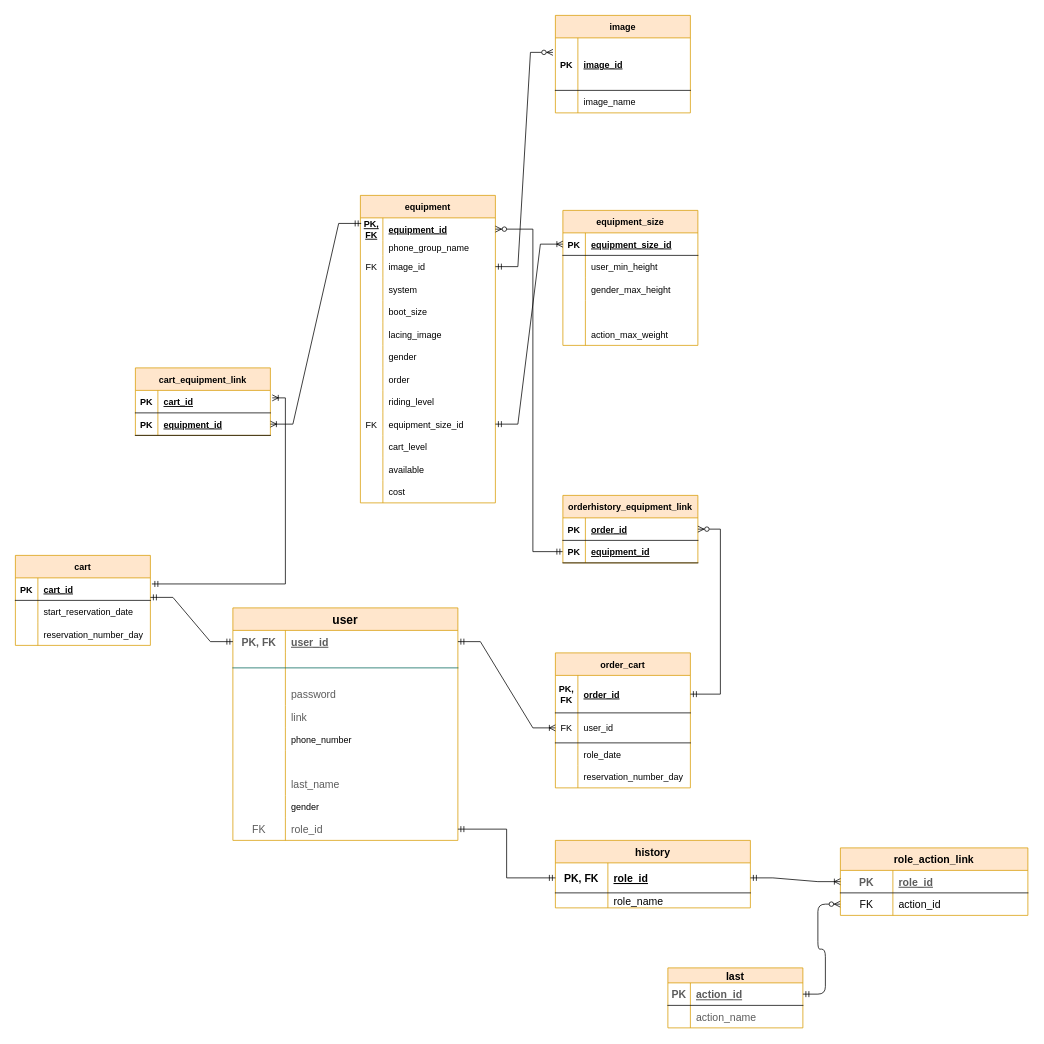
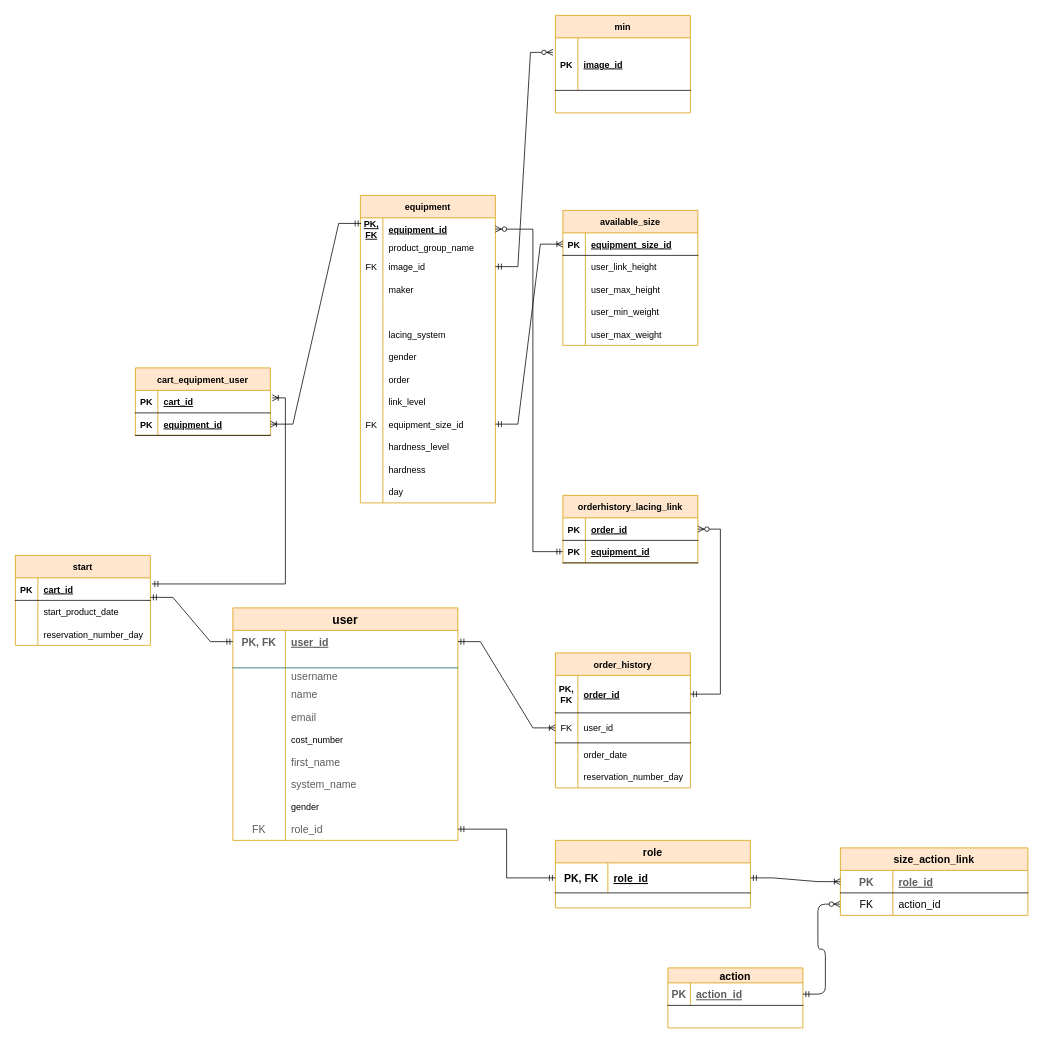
- <mxCell id="2" value="image" style="shape=table;startSize=30;container=1;collapsible=1;childLayout=tableLayout;fixedRows=1;rowLines=0;fontStyle=1;align=center;resizeLast=1;fillColor=#ffe6cc;strokeColor=#d79b00;" parent="1" vertex="1"><mxGeometry x="740" y="20" width="180" height="130" as="geometry" /></mxCell>
+ <mxCell id="2" value="min" style="shape=table;startSize=30;container=1;collapsible=1;childLayout=tableLayout;fixedRows=1;rowLines=0;fontStyle=1;align=center;resizeLast=1;fillColor=#ffe6cc;strokeColor=#d79b00;" parent="1" vertex="1"><mxGeometry x="740" y="20" width="180" height="130" as="geometry" /></mxCell>
- <mxCell id="8" value="image_name" style="shape=partialRectangle;connectable=0;fillColor=none;top=0;left=0;bottom=0;right=0;align=left;spacingLeft=6;overflow=hidden;" parent="6" vertex="1"><mxGeometry x="30" width="150" height="30" as="geometry"><mxRectangle width="150" height="30" as="alternateBounds" /></mxGeometry></mxCell>
- <mxCell id="49" value="equipment_size" style="shape=table;startSize=30;container=1;collapsible=1;childLayout=tableLayout;fixedRows=1;rowLines=0;fontStyle=1;align=center;resizeLast=1;fillColor=#ffe6cc;strokeColor=#d79b00;" parent="1" vertex="1"><mxGeometry x="750" y="280" width="180" height="180" as="geometry" /></mxCell>
+ <mxCell id="49" value="available_size" style="shape=table;startSize=30;container=1;collapsible=1;childLayout=tableLayout;fixedRows=1;rowLines=0;fontStyle=1;align=center;resizeLast=1;fillColor=#ffe6cc;strokeColor=#d79b00;" parent="1" vertex="1"><mxGeometry x="750" y="280" width="180" height="180" as="geometry" /></mxCell>
- <mxCell id="15" value="phone_group_name" style="shape=partialRectangle;connectable=0;fillColor=none;top=0;left=0;bottom=0;right=0;align=left;spacingLeft=6;overflow=hidden;" parent="13" vertex="1"><mxGeometry x="30" width="150" height="20" as="geometry"><mxRectangle width="150" height="20" as="alternateBounds" /></mxGeometry></mxCell>
+ <mxCell id="15" value="product_group_name" style="shape=partialRectangle;connectable=0;fillColor=none;top=0;left=0;bottom=0;right=0;align=left;spacingLeft=6;overflow=hidden;" parent="13" vertex="1"><mxGeometry x="30" width="150" height="20" as="geometry"><mxRectangle width="150" height="20" as="alternateBounds" /></mxGeometry></mxCell>
- <mxCell id="55" value="user_min_height" style="shape=partialRectangle;connectable=0;fillColor=none;top=0;left=0;bottom=0;right=0;align=left;spacingLeft=6;overflow=hidden;" parent="53" vertex="1"><mxGeometry x="30" width="150" height="30" as="geometry"><mxRectangle width="150" height="30" as="alternateBounds" /></mxGeometry></mxCell>
+ <mxCell id="55" value="user_link_height" style="shape=partialRectangle;connectable=0;fillColor=none;top=0;left=0;bottom=0;right=0;align=left;spacingLeft=6;overflow=hidden;" parent="53" vertex="1"><mxGeometry x="30" width="150" height="30" as="geometry"><mxRectangle width="150" height="30" as="alternateBounds" /></mxGeometry></mxCell>
- <mxCell id="21" value="system" style="shape=partialRectangle;connectable=0;fillColor=none;top=0;left=0;bottom=0;right=0;align=left;spacingLeft=6;overflow=hidden;" parent="19" vertex="1"><mxGeometry x="30" width="150" height="30" as="geometry"><mxRectangle width="150" height="30" as="alternateBounds" /></mxGeometry></mxCell>
+ <mxCell id="21" value="maker" style="shape=partialRectangle;connectable=0;fillColor=none;top=0;left=0;bottom=0;right=0;align=left;spacingLeft=6;overflow=hidden;" parent="19" vertex="1"><mxGeometry x="30" width="150" height="30" as="geometry"><mxRectangle width="150" height="30" as="alternateBounds" /></mxGeometry></mxCell>
- <mxCell id="58" value="gender_max_height" style="shape=partialRectangle;connectable=0;fillColor=none;top=0;left=0;bottom=0;right=0;align=left;spacingLeft=6;overflow=hidden;" parent="56" vertex="1"><mxGeometry x="30" width="150" height="30" as="geometry"><mxRectangle width="150" height="30" as="alternateBounds" /></mxGeometry></mxCell>
+ <mxCell id="58" value="user_max_height" style="shape=partialRectangle;connectable=0;fillColor=none;top=0;left=0;bottom=0;right=0;align=left;spacingLeft=6;overflow=hidden;" parent="56" vertex="1"><mxGeometry x="30" width="150" height="30" as="geometry"><mxRectangle width="150" height="30" as="alternateBounds" /></mxGeometry></mxCell>
- <mxCell id="24" value="boot_size" style="shape=partialRectangle;connectable=0;fillColor=none;top=0;left=0;bottom=0;right=0;align=left;spacingLeft=6;overflow=hidden;" parent="22" vertex="1"><mxGeometry x="30" width="150" height="30" as="geometry"><mxRectangle width="150" height="30" as="alternateBounds" /></mxGeometry></mxCell>
+ <mxCell id="61" value="user_min_weight" style="shape=partialRectangle;connectable=0;fillColor=none;top=0;left=0;bottom=0;right=0;align=left;spacingLeft=6;overflow=hidden;" parent="59" vertex="1"><mxGeometry x="30" width="150" height="30" as="geometry"><mxRectangle width="150" height="30" as="alternateBounds" /></mxGeometry></mxCell>
- <mxCell id="27" value="lacing_image" style="shape=partialRectangle;connectable=0;fillColor=none;top=0;left=0;bottom=0;right=0;align=left;spacingLeft=6;overflow=hidden;" parent="25" vertex="1"><mxGeometry x="30" width="150" height="30" as="geometry"><mxRectangle width="150" height="30" as="alternateBounds" /></mxGeometry></mxCell>
+ <mxCell id="27" value="lacing_system" style="shape=partialRectangle;connectable=0;fillColor=none;top=0;left=0;bottom=0;right=0;align=left;spacingLeft=6;overflow=hidden;" parent="25" vertex="1"><mxGeometry x="30" width="150" height="30" as="geometry"><mxRectangle width="150" height="30" as="alternateBounds" /></mxGeometry></mxCell>
- <mxCell id="64" value="action_max_weight" style="shape=partialRectangle;connectable=0;fillColor=none;top=0;left=0;bottom=0;right=0;align=left;spacingLeft=6;overflow=hidden;" parent="62" vertex="1"><mxGeometry x="30" width="150" height="30" as="geometry"><mxRectangle width="150" height="30" as="alternateBounds" /></mxGeometry></mxCell>
+ <mxCell id="64" value="user_max_weight" style="shape=partialRectangle;connectable=0;fillColor=none;top=0;left=0;bottom=0;right=0;align=left;spacingLeft=6;overflow=hidden;" parent="62" vertex="1"><mxGeometry x="30" width="150" height="30" as="geometry"><mxRectangle width="150" height="30" as="alternateBounds" /></mxGeometry></mxCell>
- <mxCell id="158" value="cart_equipment_link" style="shape=table;startSize=30;container=1;collapsible=1;childLayout=tableLayout;fixedRows=1;rowLines=0;fontStyle=1;align=center;resizeLast=1;fillColor=#ffe6cc;strokeColor=#d79b00;" parent="1" vertex="1"><mxGeometry x="180" y="490" width="180" height="90" as="geometry" /></mxCell>
+ <mxCell id="158" value="cart_equipment_user" style="shape=table;startSize=30;container=1;collapsible=1;childLayout=tableLayout;fixedRows=1;rowLines=0;fontStyle=1;align=center;resizeLast=1;fillColor=#ffe6cc;strokeColor=#d79b00;" parent="1" vertex="1"><mxGeometry x="180" y="490" width="180" height="90" as="geometry" /></mxCell>
- <mxCell id="36" value="riding_level" style="shape=partialRectangle;connectable=0;fillColor=none;top=0;left=0;bottom=0;right=0;align=left;spacingLeft=6;overflow=hidden;" parent="34" vertex="1"><mxGeometry x="30" width="150" height="30" as="geometry"><mxRectangle width="150" height="30" as="alternateBounds" /></mxGeometry></mxCell>
+ <mxCell id="36" value="link_level" style="shape=partialRectangle;connectable=0;fillColor=none;top=0;left=0;bottom=0;right=0;align=left;spacingLeft=6;overflow=hidden;" parent="34" vertex="1"><mxGeometry x="30" width="150" height="30" as="geometry"><mxRectangle width="150" height="30" as="alternateBounds" /></mxGeometry></mxCell>
- <mxCell id="42" value="cart_level" style="shape=partialRectangle;connectable=0;fillColor=none;top=0;left=0;bottom=0;right=0;align=left;spacingLeft=6;overflow=hidden;" parent="40" vertex="1"><mxGeometry x="30" width="150" height="30" as="geometry"><mxRectangle width="150" height="30" as="alternateBounds" /></mxGeometry></mxCell>
+ <mxCell id="42" value="hardness_level" style="shape=partialRectangle;connectable=0;fillColor=none;top=0;left=0;bottom=0;right=0;align=left;spacingLeft=6;overflow=hidden;" parent="40" vertex="1"><mxGeometry x="30" width="150" height="30" as="geometry"><mxRectangle width="150" height="30" as="alternateBounds" /></mxGeometry></mxCell>
- <mxCell id="45" value="available" style="shape=partialRectangle;connectable=0;fillColor=none;top=0;left=0;bottom=0;right=0;align=left;spacingLeft=6;overflow=hidden;" parent="43" vertex="1"><mxGeometry x="30" width="150" height="30" as="geometry"><mxRectangle width="150" height="30" as="alternateBounds" /></mxGeometry></mxCell>
+ <mxCell id="45" value="hardness" style="shape=partialRectangle;connectable=0;fillColor=none;top=0;left=0;bottom=0;right=0;align=left;spacingLeft=6;overflow=hidden;" parent="43" vertex="1"><mxGeometry x="30" width="150" height="30" as="geometry"><mxRectangle width="150" height="30" as="alternateBounds" /></mxGeometry></mxCell>
- <mxCell id="48" value="cost" style="shape=partialRectangle;connectable=0;fillColor=none;top=0;left=0;bottom=0;right=0;align=left;spacingLeft=6;overflow=hidden;" parent="46" vertex="1"><mxGeometry x="30" width="150" height="30" as="geometry"><mxRectangle width="150" height="30" as="alternateBounds" /></mxGeometry></mxCell>
+ <mxCell id="48" value="day" style="shape=partialRectangle;connectable=0;fillColor=none;top=0;left=0;bottom=0;right=0;align=left;spacingLeft=6;overflow=hidden;" parent="46" vertex="1"><mxGeometry x="30" width="150" height="30" as="geometry"><mxRectangle width="150" height="30" as="alternateBounds" /></mxGeometry></mxCell>
- <mxCell id="150" value="orderhistory_equipment_link" style="shape=table;startSize=30;container=1;collapsible=1;childLayout=tableLayout;fixedRows=1;rowLines=0;fontStyle=1;align=center;resizeLast=1;fillColor=#ffe6cc;strokeColor=#d79b00;" parent="1" vertex="1"><mxGeometry x="750" y="660" width="180" height="90" as="geometry" /></mxCell>
+ <mxCell id="150" value="orderhistory_lacing_link" style="shape=table;startSize=30;container=1;collapsible=1;childLayout=tableLayout;fixedRows=1;rowLines=0;fontStyle=1;align=center;resizeLast=1;fillColor=#ffe6cc;strokeColor=#d79b00;" parent="1" vertex="1"><mxGeometry x="750" y="660" width="180" height="90" as="geometry" /></mxCell>
- <mxCell id="123" value="cart" style="shape=table;startSize=30;container=1;collapsible=1;childLayout=tableLayout;fixedRows=1;rowLines=0;fontStyle=1;align=center;resizeLast=1;fillColor=#ffe6cc;strokeColor=#d79b00;" parent="1" vertex="1"><mxGeometry x="20" y="740" width="180" height="120.0" as="geometry" /></mxCell>
+ <mxCell id="123" value="start" style="shape=table;startSize=30;container=1;collapsible=1;childLayout=tableLayout;fixedRows=1;rowLines=0;fontStyle=1;align=center;resizeLast=1;fillColor=#ffe6cc;strokeColor=#d79b00;" parent="1" vertex="1"><mxGeometry x="20" y="740" width="180" height="120.0" as="geometry" /></mxCell>
- <mxCell id="129" value="start_reservation_date" style="shape=partialRectangle;connectable=0;fillColor=none;top=0;left=0;bottom=0;right=0;align=left;spacingLeft=6;overflow=hidden;" parent="127" vertex="1"><mxGeometry x="30" width="150" height="30" as="geometry"><mxRectangle width="150" height="30" as="alternateBounds" /></mxGeometry></mxCell>
+ <mxCell id="129" value="start_product_date" style="shape=partialRectangle;connectable=0;fillColor=none;top=0;left=0;bottom=0;right=0;align=left;spacingLeft=6;overflow=hidden;" parent="127" vertex="1"><mxGeometry x="30" width="150" height="30" as="geometry"><mxRectangle width="150" height="30" as="alternateBounds" /></mxGeometry></mxCell>
- <mxCell id="135" value="order_cart" style="shape=table;startSize=30;container=1;collapsible=1;childLayout=tableLayout;fixedRows=1;rowLines=0;fontStyle=1;align=center;resizeLast=1;fillColor=#ffe6cc;strokeColor=#d79b00;" parent="1" vertex="1"><mxGeometry x="740" y="870" width="180" height="180.0" as="geometry" /></mxCell>
+ <mxCell id="135" value="order_history" style="shape=table;startSize=30;container=1;collapsible=1;childLayout=tableLayout;fixedRows=1;rowLines=0;fontStyle=1;align=center;resizeLast=1;fillColor=#ffe6cc;strokeColor=#d79b00;" parent="1" vertex="1"><mxGeometry x="740" y="870" width="180" height="180.0" as="geometry" /></mxCell>
+ <mxCell id="76" value="username" style="shape=partialRectangle;connectable=0;fillColor=none;top=0;left=0;bottom=0;right=0;align=left;spacingLeft=6;overflow=hidden;rounded=0;sketch=0;fontColor=#5C5C5C;strokeColor=#006658;fontSize=14;" parent="74" vertex="1"><mxGeometry x="70" width="230" height="20" as="geometry"><mxRectangle width="230" height="20" as="alternateBounds" /></mxGeometry></mxCell>
- <mxCell id="79" value="password" style="shape=partialRectangle;connectable=0;fillColor=none;top=0;left=0;bottom=0;right=0;align=left;spacingLeft=6;overflow=hidden;rounded=0;sketch=0;fontColor=#5C5C5C;strokeColor=#006658;fontSize=14;" parent="77" vertex="1"><mxGeometry x="70" width="230" height="30" as="geometry"><mxRectangle width="230" height="30" as="alternateBounds" /></mxGeometry></mxCell>
+ <mxCell id="79" value="name" style="shape=partialRectangle;connectable=0;fillColor=none;top=0;left=0;bottom=0;right=0;align=left;spacingLeft=6;overflow=hidden;rounded=0;sketch=0;fontColor=#5C5C5C;strokeColor=#006658;fontSize=14;" parent="77" vertex="1"><mxGeometry x="70" width="230" height="30" as="geometry"><mxRectangle width="230" height="30" as="alternateBounds" /></mxGeometry></mxCell>
- <mxCell id="82" value="link" style="shape=partialRectangle;connectable=0;fillColor=none;top=0;left=0;bottom=0;right=0;align=left;spacingLeft=6;overflow=hidden;rounded=0;shadow=0;sketch=0;fontSize=14;fontColor=#5C5C5C;strokeColor=default;" parent="80" vertex="1"><mxGeometry x="70" width="230" height="30" as="geometry"><mxRectangle width="230" height="30" as="alternateBounds" /></mxGeometry></mxCell>
+ <mxCell id="82" value="email" style="shape=partialRectangle;connectable=0;fillColor=none;top=0;left=0;bottom=0;right=0;align=left;spacingLeft=6;overflow=hidden;rounded=0;shadow=0;sketch=0;fontSize=14;fontColor=#5C5C5C;strokeColor=default;" parent="80" vertex="1"><mxGeometry x="70" width="230" height="30" as="geometry"><mxRectangle width="230" height="30" as="alternateBounds" /></mxGeometry></mxCell>
- <mxCell id="85" value="phone_number" style="shape=partialRectangle;connectable=0;fillColor=none;top=0;left=0;bottom=0;right=0;align=left;spacingLeft=6;overflow=hidden;" parent="83" vertex="1"><mxGeometry x="70" width="230" height="30" as="geometry"><mxRectangle width="230" height="30" as="alternateBounds" /></mxGeometry></mxCell>
+ <mxCell id="85" value="cost_number" style="shape=partialRectangle;connectable=0;fillColor=none;top=0;left=0;bottom=0;right=0;align=left;spacingLeft=6;overflow=hidden;" parent="83" vertex="1"><mxGeometry x="70" width="230" height="30" as="geometry"><mxRectangle width="230" height="30" as="alternateBounds" /></mxGeometry></mxCell>
- <mxCell id="144" value="role_date" style="shape=partialRectangle;connectable=0;fillColor=none;top=0;left=0;bottom=0;right=0;align=left;spacingLeft=6;overflow=hidden;" parent="142" vertex="1"><mxGeometry x="30" width="150" height="30" as="geometry"><mxRectangle width="150" height="30" as="alternateBounds" /></mxGeometry></mxCell>
+ <mxCell id="144" value="order_date" style="shape=partialRectangle;connectable=0;fillColor=none;top=0;left=0;bottom=0;right=0;align=left;spacingLeft=6;overflow=hidden;" parent="142" vertex="1"><mxGeometry x="30" width="150" height="30" as="geometry"><mxRectangle width="150" height="30" as="alternateBounds" /></mxGeometry></mxCell>
+ <mxCell id="88" value="first_name" style="shape=partialRectangle;connectable=0;fillColor=none;top=0;left=0;bottom=0;right=0;align=left;spacingLeft=6;fontStyle=0;overflow=hidden;rounded=0;shadow=0;sketch=0;fontSize=14;fontColor=#5C5C5C;strokeColor=default;" parent="86" vertex="1"><mxGeometry x="70" width="230" height="30" as="geometry"><mxRectangle width="230" height="30" as="alternateBounds" /></mxGeometry></mxCell>
- <mxCell id="91" value="last_name" style="shape=partialRectangle;connectable=0;fillColor=none;top=0;left=0;bottom=0;right=0;align=left;spacingLeft=6;overflow=hidden;rounded=0;shadow=0;sketch=0;fontSize=14;fontColor=#5C5C5C;strokeColor=default;" parent="89" vertex="1"><mxGeometry x="70" width="230" height="30" as="geometry"><mxRectangle width="230" height="30" as="alternateBounds" /></mxGeometry></mxCell>
+ <mxCell id="91" value="system_name" style="shape=partialRectangle;connectable=0;fillColor=none;top=0;left=0;bottom=0;right=0;align=left;spacingLeft=6;overflow=hidden;rounded=0;shadow=0;sketch=0;fontSize=14;fontColor=#5C5C5C;strokeColor=default;" parent="89" vertex="1"><mxGeometry x="70" width="230" height="30" as="geometry"><mxRectangle width="230" height="30" as="alternateBounds" /></mxGeometry></mxCell>
- <mxCell id="115" value="history" style="shape=table;startSize=30;container=1;collapsible=1;childLayout=tableLayout;fixedRows=1;rowLines=0;fontStyle=1;align=center;resizeLast=1;fontSize=14;fillColor=#ffe6cc;strokeColor=#d79b00;" parent="1" vertex="1"><mxGeometry x="740" y="1120" width="260" height="90" as="geometry" /></mxCell>
+ <mxCell id="115" value="role" style="shape=table;startSize=30;container=1;collapsible=1;childLayout=tableLayout;fixedRows=1;rowLines=0;fontStyle=1;align=center;resizeLast=1;fontSize=14;fillColor=#ffe6cc;strokeColor=#d79b00;" parent="1" vertex="1"><mxGeometry x="740" y="1120" width="260" height="90" as="geometry" /></mxCell>
- <mxCell id="108" value="role_action_link" style="shape=table;startSize=30;container=1;collapsible=1;childLayout=tableLayout;fixedRows=1;rowLines=0;fontStyle=1;align=center;resizeLast=1;rounded=0;shadow=0;sketch=0;fontSize=14;fillColor=#ffe6cc;strokeColor=#d79b00;" parent="1" vertex="1"><mxGeometry x="1120" y="1130" width="250" height="90" as="geometry" /></mxCell>
+ <mxCell id="108" value="size_action_link" style="shape=table;startSize=30;container=1;collapsible=1;childLayout=tableLayout;fixedRows=1;rowLines=0;fontStyle=1;align=center;resizeLast=1;rounded=0;shadow=0;sketch=0;fontSize=14;fillColor=#ffe6cc;strokeColor=#d79b00;" parent="1" vertex="1"><mxGeometry x="1120" y="1130" width="250" height="90" as="geometry" /></mxCell>
- <mxCell id="121" value="role_name" style="shape=partialRectangle;connectable=0;fillColor=none;top=0;left=0;bottom=0;right=0;align=left;spacingLeft=6;overflow=hidden;fontSize=14;" parent="119" vertex="1"><mxGeometry x="70" width="190" height="20" as="geometry"><mxRectangle width="190" height="20" as="alternateBounds" /></mxGeometry></mxCell>
- <mxCell id="98" value="last" style="shape=table;startSize=20;container=1;collapsible=1;childLayout=tableLayout;fixedRows=1;rowLines=0;fontStyle=1;align=center;resizeLast=1;rounded=0;shadow=0;sketch=0;fontSize=14;fillColor=#ffe6cc;strokeColor=#d79b00;" parent="1" vertex="1"><mxGeometry x="890" y="1290" width="180" height="80" as="geometry" /></mxCell>
+ <mxCell id="98" value="action" style="shape=table;startSize=20;container=1;collapsible=1;childLayout=tableLayout;fixedRows=1;rowLines=0;fontStyle=1;align=center;resizeLast=1;rounded=0;shadow=0;sketch=0;fontSize=14;fillColor=#ffe6cc;strokeColor=#d79b00;" parent="1" vertex="1"><mxGeometry x="890" y="1290" width="180" height="80" as="geometry" /></mxCell>
- <mxCell id="104" value="action_name" style="shape=partialRectangle;connectable=0;fillColor=none;top=0;left=0;bottom=0;right=0;align=left;spacingLeft=6;overflow=hidden;rounded=0;shadow=0;sketch=0;fontSize=14;fontColor=#5C5C5C;strokeColor=default;" parent="102" vertex="1"><mxGeometry x="30" width="150" height="30" as="geometry"><mxRectangle width="150" height="30" as="alternateBounds" /></mxGeometry></mxCell>
